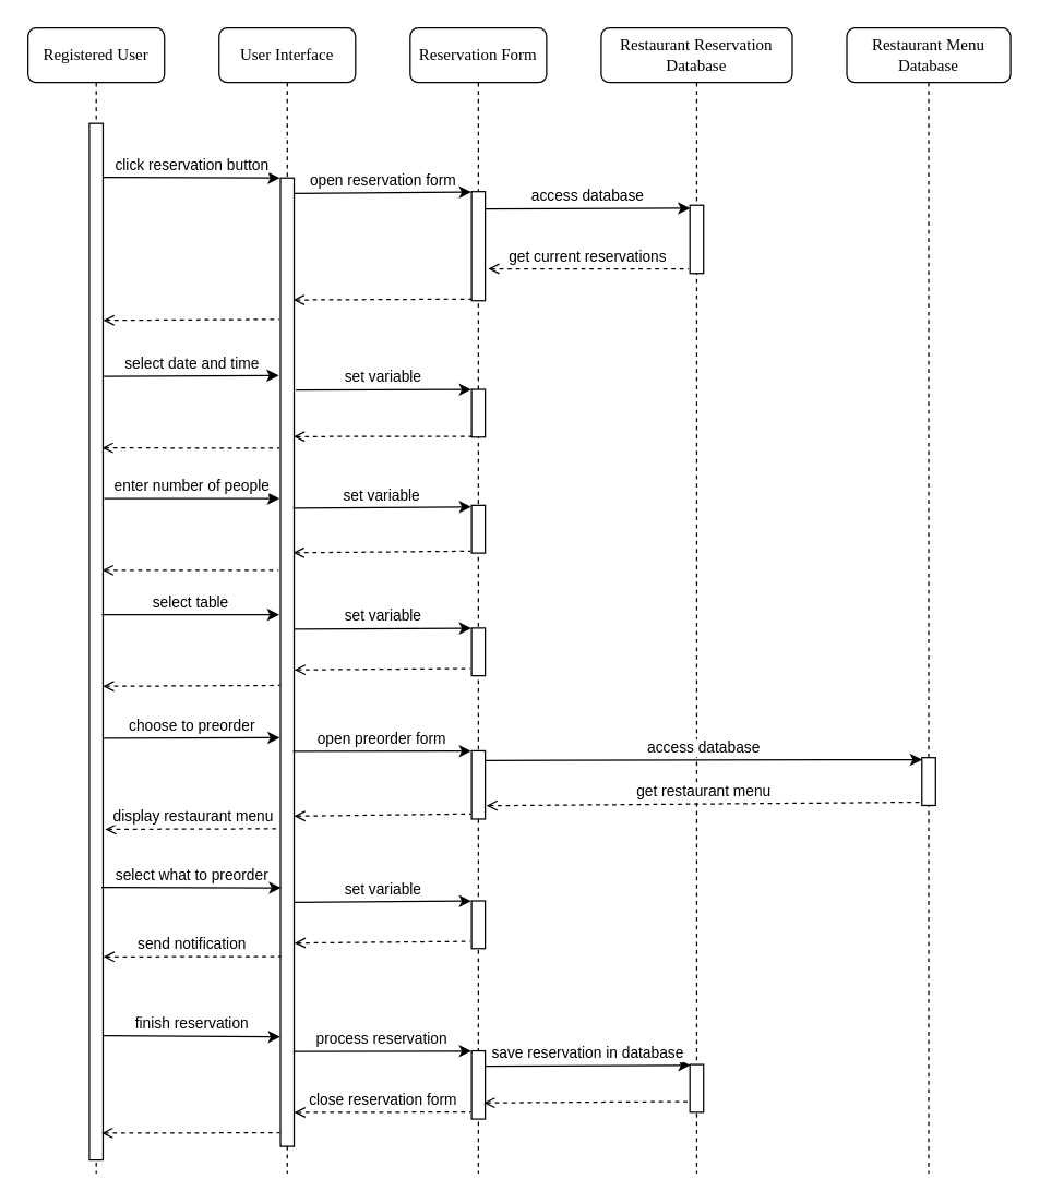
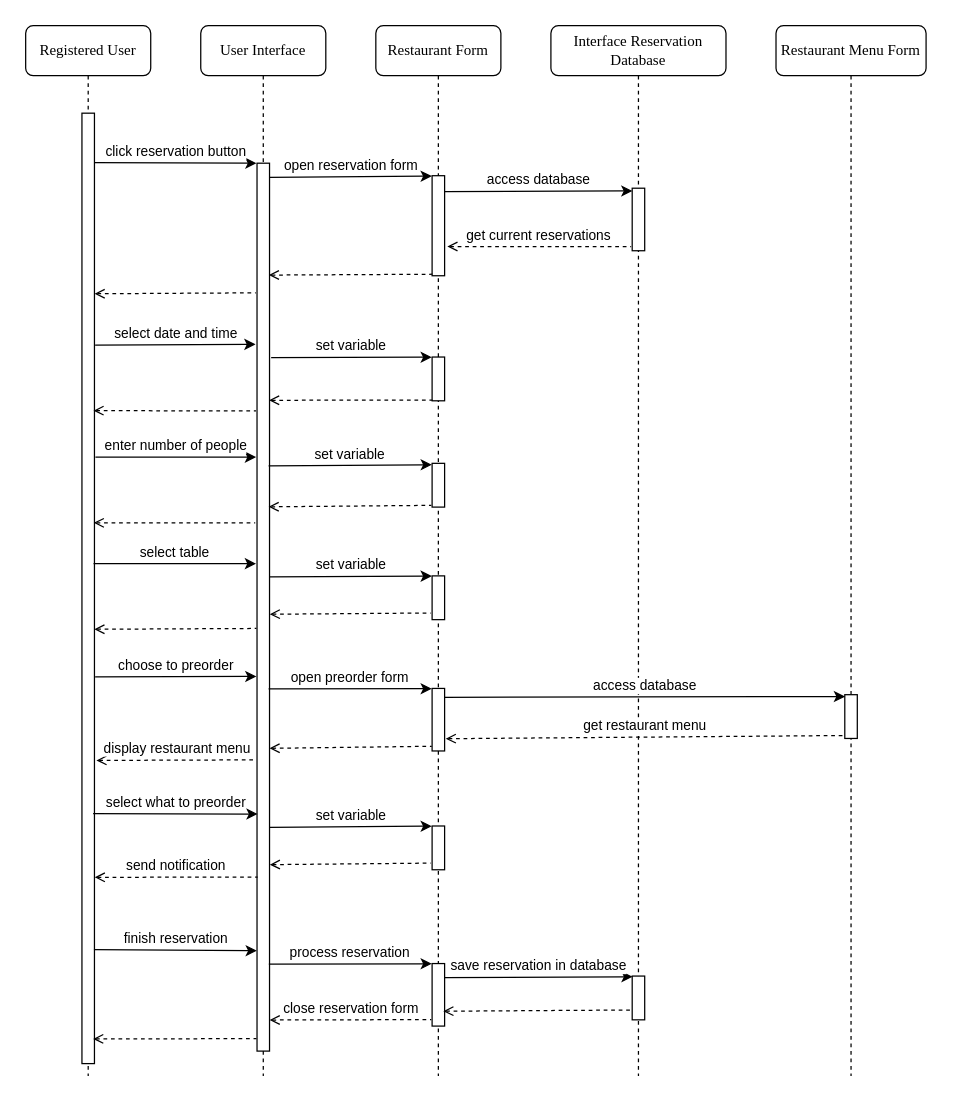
- <mxCell id="6" value="Reservation Form" style="shape=umlLifeline;perimeter=lifelinePerimeter;whiteSpace=wrap;html=1;container=1;collapsible=0;recursiveResize=0;outlineConnect=0;rounded=1;shadow=0;comic=0;labelBackgroundColor=none;strokeWidth=1;fontFamily=Verdana;fontSize=12;align=center;" parent="1" vertex="1"><mxGeometry x="300" y="20" width="100" height="840" as="geometry" /></mxCell>
+ <mxCell id="6" value="Restaurant Form" style="shape=umlLifeline;perimeter=lifelinePerimeter;whiteSpace=wrap;html=1;container=1;collapsible=0;recursiveResize=0;outlineConnect=0;rounded=1;shadow=0;comic=0;labelBackgroundColor=none;strokeWidth=1;fontFamily=Verdana;fontSize=12;align=center;" parent="1" vertex="1"><mxGeometry x="300" y="20" width="100" height="840" as="geometry" /></mxCell>
- <mxCell id="20" value="&lt;font style=&quot;font-size: 12px&quot;&gt;Restaurant Reservation Database&lt;/font&gt;" style="shape=umlLifeline;perimeter=lifelinePerimeter;whiteSpace=wrap;html=1;container=1;collapsible=0;recursiveResize=0;outlineConnect=0;rounded=1;shadow=0;comic=0;labelBackgroundColor=none;strokeWidth=1;fontFamily=Verdana;fontSize=12;align=center;" parent="1" vertex="1"><mxGeometry x="440" y="20" width="140" height="840" as="geometry" /></mxCell>
+ <mxCell id="20" value="&lt;font style=&quot;font-size: 12px&quot;&gt;Interface Reservation Database&lt;/font&gt;" style="shape=umlLifeline;perimeter=lifelinePerimeter;whiteSpace=wrap;html=1;container=1;collapsible=0;recursiveResize=0;outlineConnect=0;rounded=1;shadow=0;comic=0;labelBackgroundColor=none;strokeWidth=1;fontFamily=Verdana;fontSize=12;align=center;" parent="1" vertex="1"><mxGeometry x="440" y="20" width="140" height="840" as="geometry" /></mxCell>
- <mxCell id="4" value="Restaurant Menu Database" style="shape=umlLifeline;perimeter=lifelinePerimeter;whiteSpace=wrap;html=1;container=1;collapsible=0;recursiveResize=0;outlineConnect=0;rounded=1;shadow=0;comic=0;labelBackgroundColor=none;strokeWidth=1;fontFamily=Verdana;fontSize=12;align=center;" parent="1" vertex="1"><mxGeometry x="620" y="20" width="120" height="840" as="geometry" /></mxCell>
+ <mxCell id="4" value="Restaurant Menu Form" style="shape=umlLifeline;perimeter=lifelinePerimeter;whiteSpace=wrap;html=1;container=1;collapsible=0;recursiveResize=0;outlineConnect=0;rounded=1;shadow=0;comic=0;labelBackgroundColor=none;strokeWidth=1;fontFamily=Verdana;fontSize=12;align=center;" parent="1" vertex="1"><mxGeometry x="620" y="20" width="120" height="840" as="geometry" /></mxCell>
